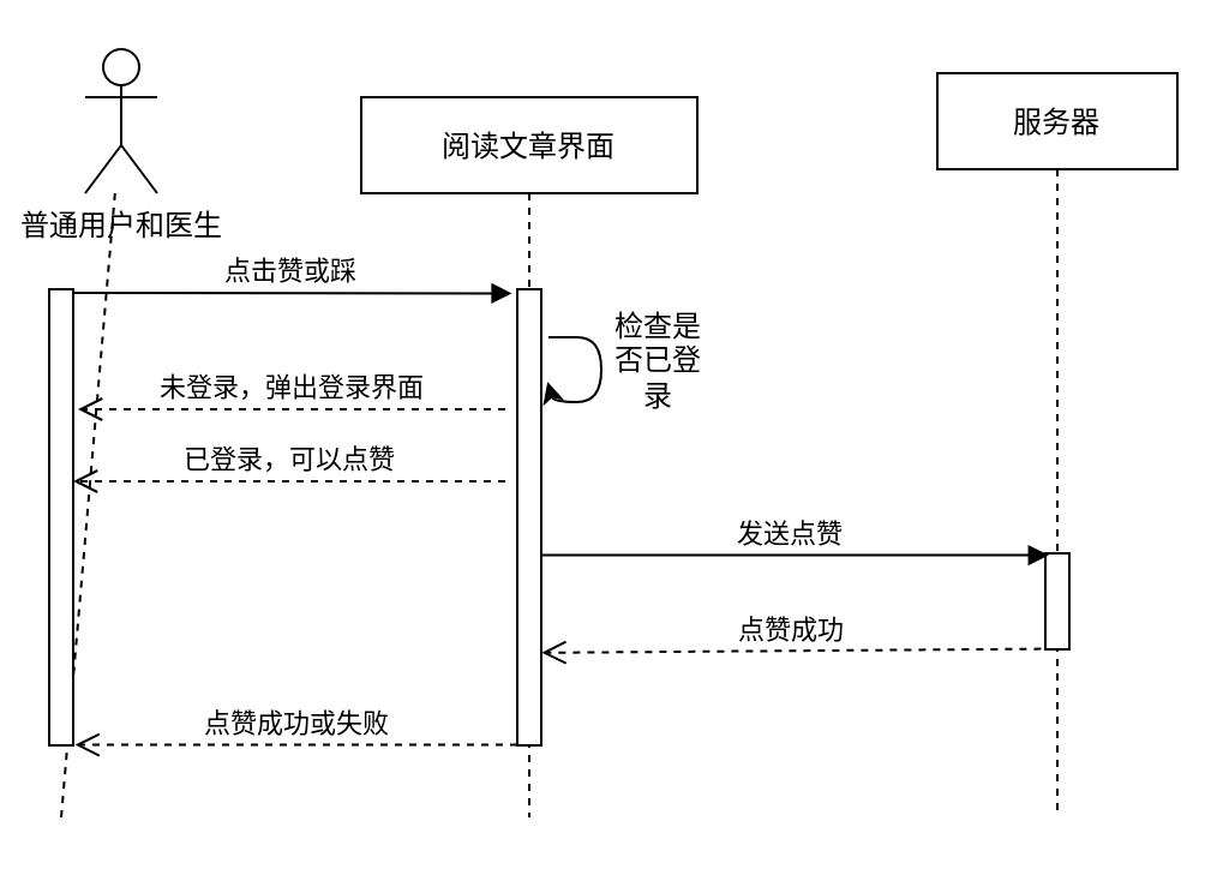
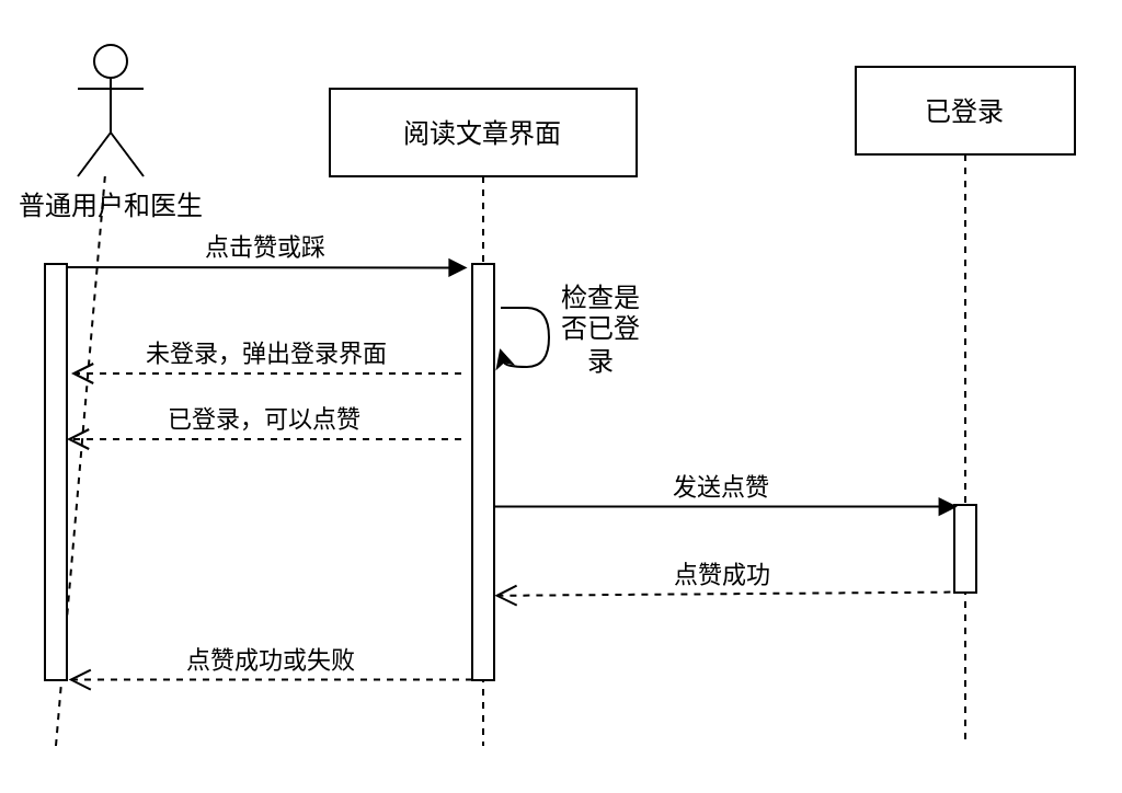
- <mxCell id="5" value="服务器" style="shape=umlLifeline;perimeter=lifelinePerimeter;container=1;collapsible=0;recursiveResize=0;rounded=0;shadow=0;strokeWidth=1;" vertex="1" parent="1"><mxGeometry x="390" y="30" width="100" height="310" as="geometry" /></mxCell>
+ <mxCell id="5" value="已登录" style="shape=umlLifeline;perimeter=lifelinePerimeter;container=1;collapsible=0;recursiveResize=0;rounded=0;shadow=0;strokeWidth=1;" vertex="1" parent="1"><mxGeometry x="390" y="30" width="100" height="310" as="geometry" /></mxCell>
